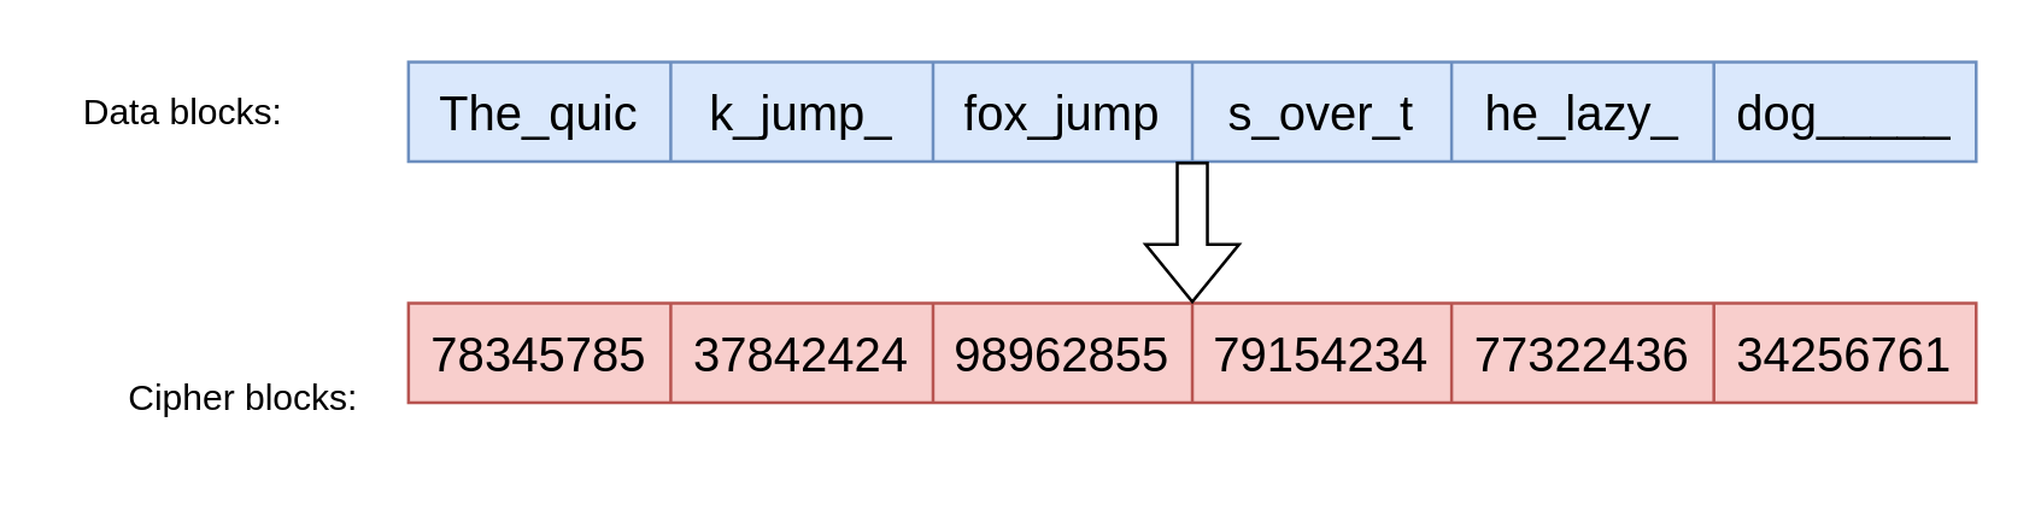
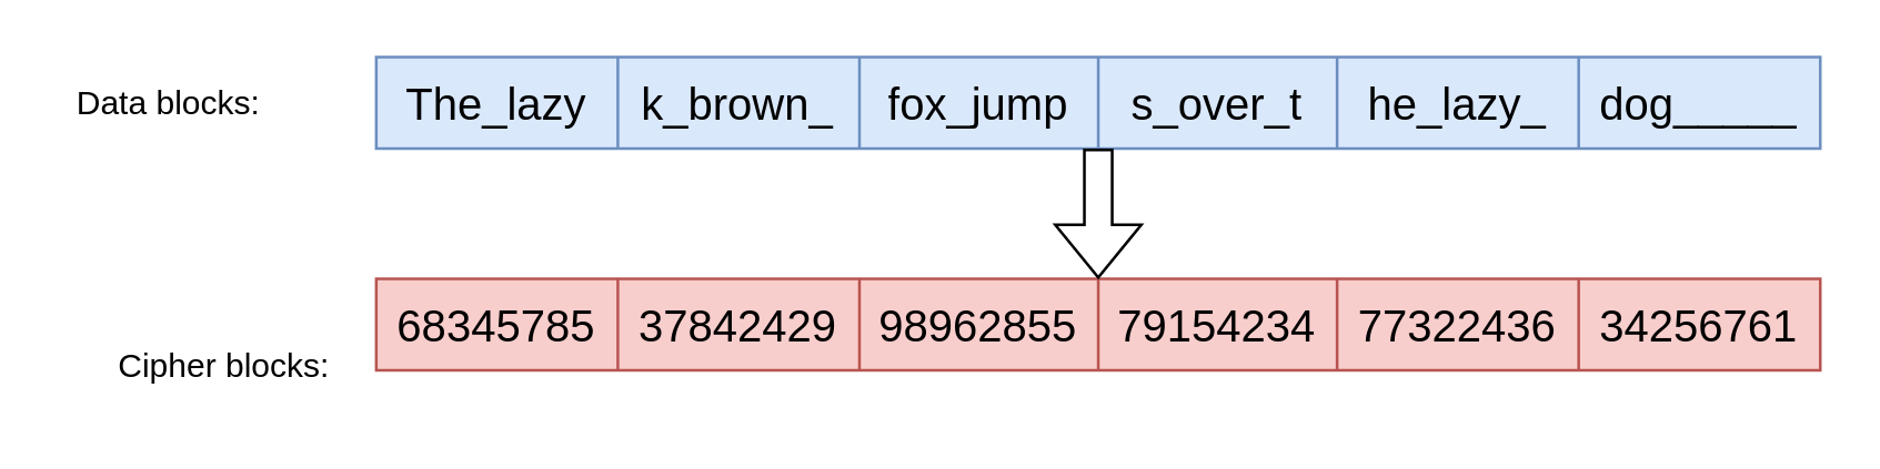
- <mxCell id="4" value="The_quic" style="shape=partialRectangle;html=1;whiteSpace=wrap;connectable=0;strokeColor=inherit;overflow=hidden;fillColor=none;top=0;left=0;bottom=0;right=0;pointerEvents=1;fontSize=16;" vertex="1" parent="3"><mxGeometry width="87" height="33" as="geometry"><mxRectangle width="87" height="33" as="alternateBounds" /></mxGeometry></mxCell>
+ <mxCell id="4" value="The_lazy" style="shape=partialRectangle;html=1;whiteSpace=wrap;connectable=0;strokeColor=inherit;overflow=hidden;fillColor=none;top=0;left=0;bottom=0;right=0;pointerEvents=1;fontSize=16;" vertex="1" parent="3"><mxGeometry width="87" height="33" as="geometry"><mxRectangle width="87" height="33" as="alternateBounds" /></mxGeometry></mxCell>
- <mxCell id="5" value="k_jump_" style="shape=partialRectangle;html=1;whiteSpace=wrap;connectable=0;strokeColor=inherit;overflow=hidden;fillColor=none;top=0;left=0;bottom=0;right=0;pointerEvents=1;fontSize=16;" vertex="1" parent="3"><mxGeometry x="87" width="87" height="33" as="geometry"><mxRectangle width="87" height="33" as="alternateBounds" /></mxGeometry></mxCell>
+ <mxCell id="5" value="k_brown_" style="shape=partialRectangle;html=1;whiteSpace=wrap;connectable=0;strokeColor=inherit;overflow=hidden;fillColor=none;top=0;left=0;bottom=0;right=0;pointerEvents=1;fontSize=16;" vertex="1" parent="3"><mxGeometry x="87" width="87" height="33" as="geometry"><mxRectangle width="87" height="33" as="alternateBounds" /></mxGeometry></mxCell>
- <mxCell id="12" value="78345785" style="shape=partialRectangle;html=1;whiteSpace=wrap;connectable=0;strokeColor=inherit;overflow=hidden;fillColor=none;top=0;left=0;bottom=0;right=0;pointerEvents=1;fontSize=16;" vertex="1" parent="11"><mxGeometry width="87" height="33" as="geometry"><mxRectangle width="87" height="33" as="alternateBounds" /></mxGeometry></mxCell>
+ <mxCell id="12" value="68345785" style="shape=partialRectangle;html=1;whiteSpace=wrap;connectable=0;strokeColor=inherit;overflow=hidden;fillColor=none;top=0;left=0;bottom=0;right=0;pointerEvents=1;fontSize=16;" vertex="1" parent="11"><mxGeometry width="87" height="33" as="geometry"><mxRectangle width="87" height="33" as="alternateBounds" /></mxGeometry></mxCell>
- <mxCell id="13" value="37842424" style="shape=partialRectangle;html=1;whiteSpace=wrap;connectable=0;strokeColor=inherit;overflow=hidden;fillColor=none;top=0;left=0;bottom=0;right=0;pointerEvents=1;fontSize=16;" vertex="1" parent="11"><mxGeometry x="87" width="87" height="33" as="geometry"><mxRectangle width="87" height="33" as="alternateBounds" /></mxGeometry></mxCell>
+ <mxCell id="13" value="37842429" style="shape=partialRectangle;html=1;whiteSpace=wrap;connectable=0;strokeColor=inherit;overflow=hidden;fillColor=none;top=0;left=0;bottom=0;right=0;pointerEvents=1;fontSize=16;" vertex="1" parent="11"><mxGeometry x="87" width="87" height="33" as="geometry"><mxRectangle width="87" height="33" as="alternateBounds" /></mxGeometry></mxCell>
